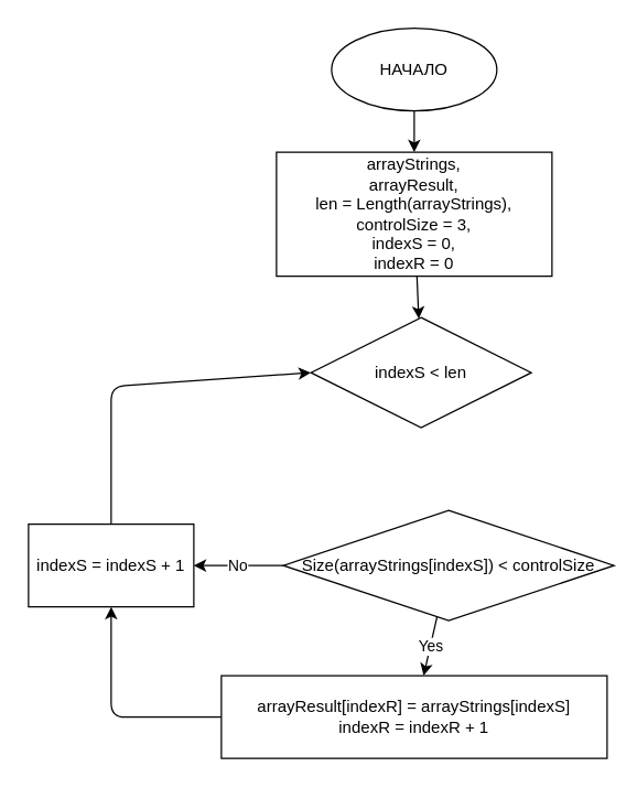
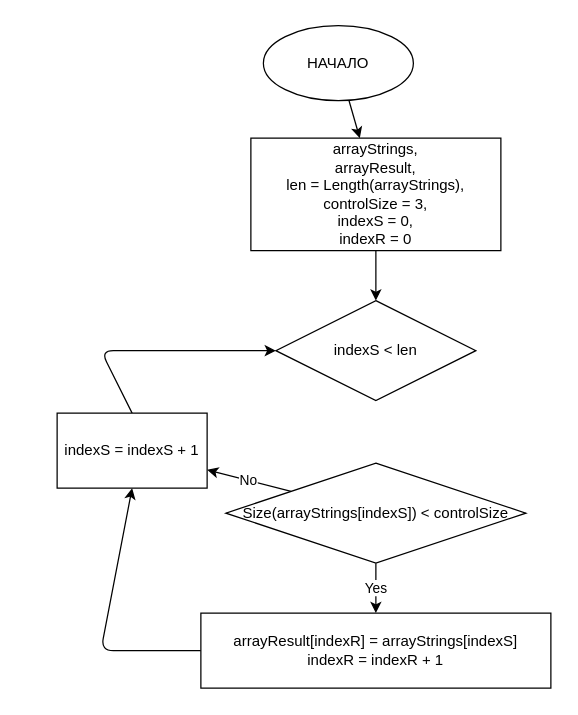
- <mxCell id="3" value="НАЧАЛО" style="ellipse;whiteSpace=wrap;html=1;" vertex="1" parent="1"><mxGeometry x="240" y="20" width="120" height="60" as="geometry" /></mxCell>
+ <mxCell id="3" value="НАЧАЛО" style="ellipse;whiteSpace=wrap;html=1;" vertex="1" parent="1"><mxGeometry x="210" y="20" width="120" height="60" as="geometry" /></mxCell>
- <mxCell id="6" value="indexS &amp;lt; len" style="rhombus;whiteSpace=wrap;html=1;" vertex="1" parent="1"><mxGeometry x="225" y="230" width="160" height="80" as="geometry" /></mxCell>
+ <mxCell id="6" value="indexS &amp;lt; len" style="rhombus;whiteSpace=wrap;html=1;" vertex="1" parent="1"><mxGeometry x="220" y="240" width="160" height="80" as="geometry" /></mxCell>
- <mxCell id="13" value="indexS = indexS + 1" style="whiteSpace=wrap;html=1;" vertex="1" parent="1"><mxGeometry x="20" y="380" width="120" height="60" as="geometry" /></mxCell>
+ <mxCell id="13" value="indexS = indexS + 1" style="whiteSpace=wrap;html=1;" vertex="1" parent="1"><mxGeometry x="45" y="330" width="120" height="60" as="geometry" /></mxCell>
- <mxCell id="9" value="Size(arrayStrings[indexS]) &amp;lt; controlSize" style="rhombus;whiteSpace=wrap;html=1;" vertex="1" parent="1"><mxGeometry x="205" y="370" width="240" height="80" as="geometry" /></mxCell>
+ <mxCell id="9" value="Size(arrayStrings[indexS]) &amp;lt; controlSize" style="rhombus;whiteSpace=wrap;html=1;" vertex="1" parent="1"><mxGeometry x="180" y="370" width="240" height="80" as="geometry" /></mxCell>
